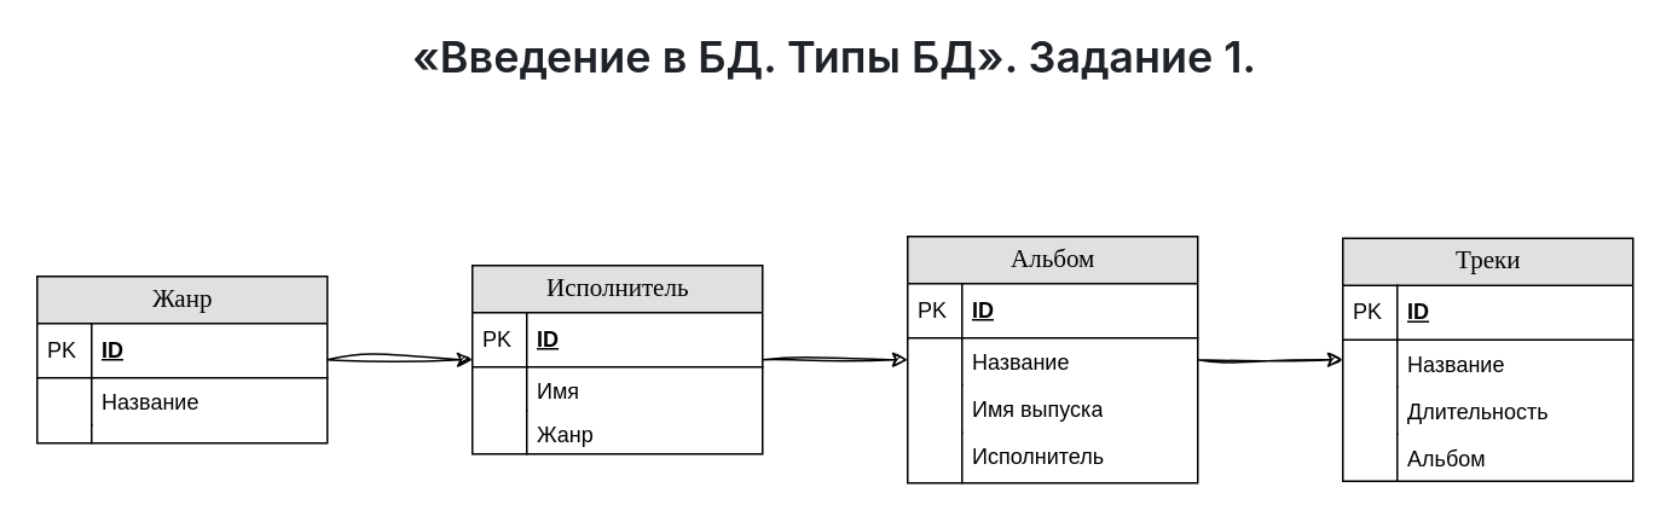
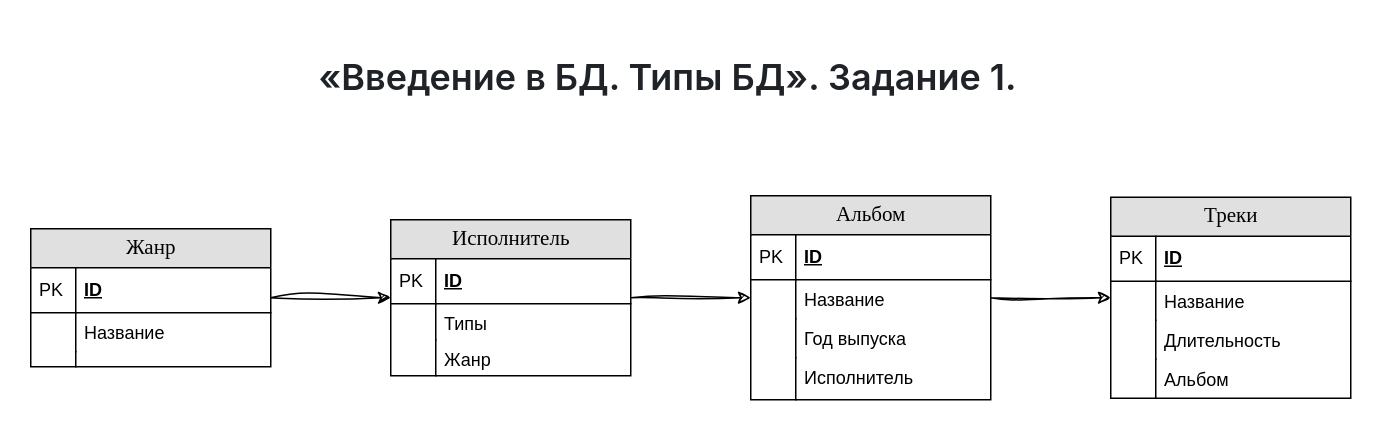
- <mxCell id="40" value="&lt;h1 style=&quot;box-sizing: border-box; margin-right: 0px; margin-bottom: var(--base-size-16); margin-left: 0px; font-weight: var(--base-text-weight-semibold, 600); line-height: 1.25; padding-bottom: 0.3em; border-bottom: 1px solid var(--borderColor-muted, var(--color-border-muted)); color: rgb(31, 35, 40); font-family: -apple-system, BlinkMacSystemFont, &amp;quot;Segoe UI&amp;quot;, &amp;quot;Noto Sans&amp;quot;, Helvetica, Arial, sans-serif, &amp;quot;Apple Color Emoji&amp;quot;, &amp;quot;Segoe UI Emoji&amp;quot;; text-align: start; background-color: rgb(255, 255, 255); margin-top: 0px !important;&quot; dir=&quot;auto&quot; class=&quot;heading-element&quot; tabindex=&quot;-1&quot;&gt;«Введение в БД. Типы БД». Задание 1.&lt;/h1&gt;" style="text;strokeColor=none;align=center;fillColor=none;html=1;verticalAlign=middle;whiteSpace=wrap;rounded=0;fontFamily=Architects Daughter;fontSource=https%3A%2F%2Ffonts.googleapis.com%2Fcss%3Ffamily%3DArchitects%2BDaughter;" vertex="1" parent="1"><mxGeometry x="210" y="20" width="500" height="30" as="geometry" /></mxCell>
+ <mxCell id="40" value="&lt;h1 style=&quot;box-sizing: border-box; margin-right: 0px; margin-bottom: var(--base-size-16); margin-left: 0px; font-weight: var(--base-text-weight-semibold, 600); line-height: 1.25; padding-bottom: 0.3em; border-bottom: 1px solid var(--borderColor-muted, var(--color-border-muted)); color: rgb(31, 35, 40); font-family: -apple-system, BlinkMacSystemFont, &amp;quot;Segoe UI&amp;quot;, &amp;quot;Noto Sans&amp;quot;, Helvetica, Arial, sans-serif, &amp;quot;Apple Color Emoji&amp;quot;, &amp;quot;Segoe UI Emoji&amp;quot;; text-align: start; background-color: rgb(255, 255, 255); margin-top: 0px !important;&quot; dir=&quot;auto&quot; class=&quot;heading-element&quot; tabindex=&quot;-1&quot;&gt;«Введение в БД. Типы БД». Задание 1.&lt;/h1&gt;" style="text;strokeColor=none;align=center;fillColor=none;html=1;verticalAlign=middle;whiteSpace=wrap;rounded=0;fontFamily=Architects Daughter;fontSource=https%3A%2F%2Ffonts.googleapis.com%2Fcss%3Ffamily%3DArchitects%2BDaughter;" vertex="1" parent="1"><mxGeometry x="195" y="40" width="500" height="30" as="geometry" /></mxCell>
- <mxCell id="17" value="Имя" style="shape=partialRectangle;top=0;left=0;right=0;bottom=0;html=1;align=left;verticalAlign=top;fillColor=none;spacingLeft=34;spacingRight=4;whiteSpace=wrap;overflow=hidden;rotatable=0;points=[[0,0.5],[1,0.5]];portConstraint=eastwest;dropTarget=0;textDirection=ltr;" vertex="1" parent="14"><mxGeometry y="56" width="160" height="24" as="geometry" /></mxCell>
+ <mxCell id="17" value="Типы" style="shape=partialRectangle;top=0;left=0;right=0;bottom=0;html=1;align=left;verticalAlign=top;fillColor=none;spacingLeft=34;spacingRight=4;whiteSpace=wrap;overflow=hidden;rotatable=0;points=[[0,0.5],[1,0.5]];portConstraint=eastwest;dropTarget=0;textDirection=ltr;" vertex="1" parent="14"><mxGeometry y="56" width="160" height="24" as="geometry" /></mxCell>
- <mxCell id="27" value="Имя выпуска" style="shape=partialRectangle;top=0;left=0;right=0;bottom=0;html=1;align=left;verticalAlign=top;fillColor=none;spacingLeft=34;spacingRight=4;whiteSpace=wrap;overflow=hidden;rotatable=0;points=[[0,0.5],[1,0.5]];portConstraint=eastwest;dropTarget=0;textDirection=ltr;" vertex="1" parent="22"><mxGeometry y="82" width="160" height="26" as="geometry" /></mxCell>
+ <mxCell id="27" value="Год выпуска" style="shape=partialRectangle;top=0;left=0;right=0;bottom=0;html=1;align=left;verticalAlign=top;fillColor=none;spacingLeft=34;spacingRight=4;whiteSpace=wrap;overflow=hidden;rotatable=0;points=[[0,0.5],[1,0.5]];portConstraint=eastwest;dropTarget=0;textDirection=ltr;" vertex="1" parent="22"><mxGeometry y="82" width="160" height="26" as="geometry" /></mxCell>
